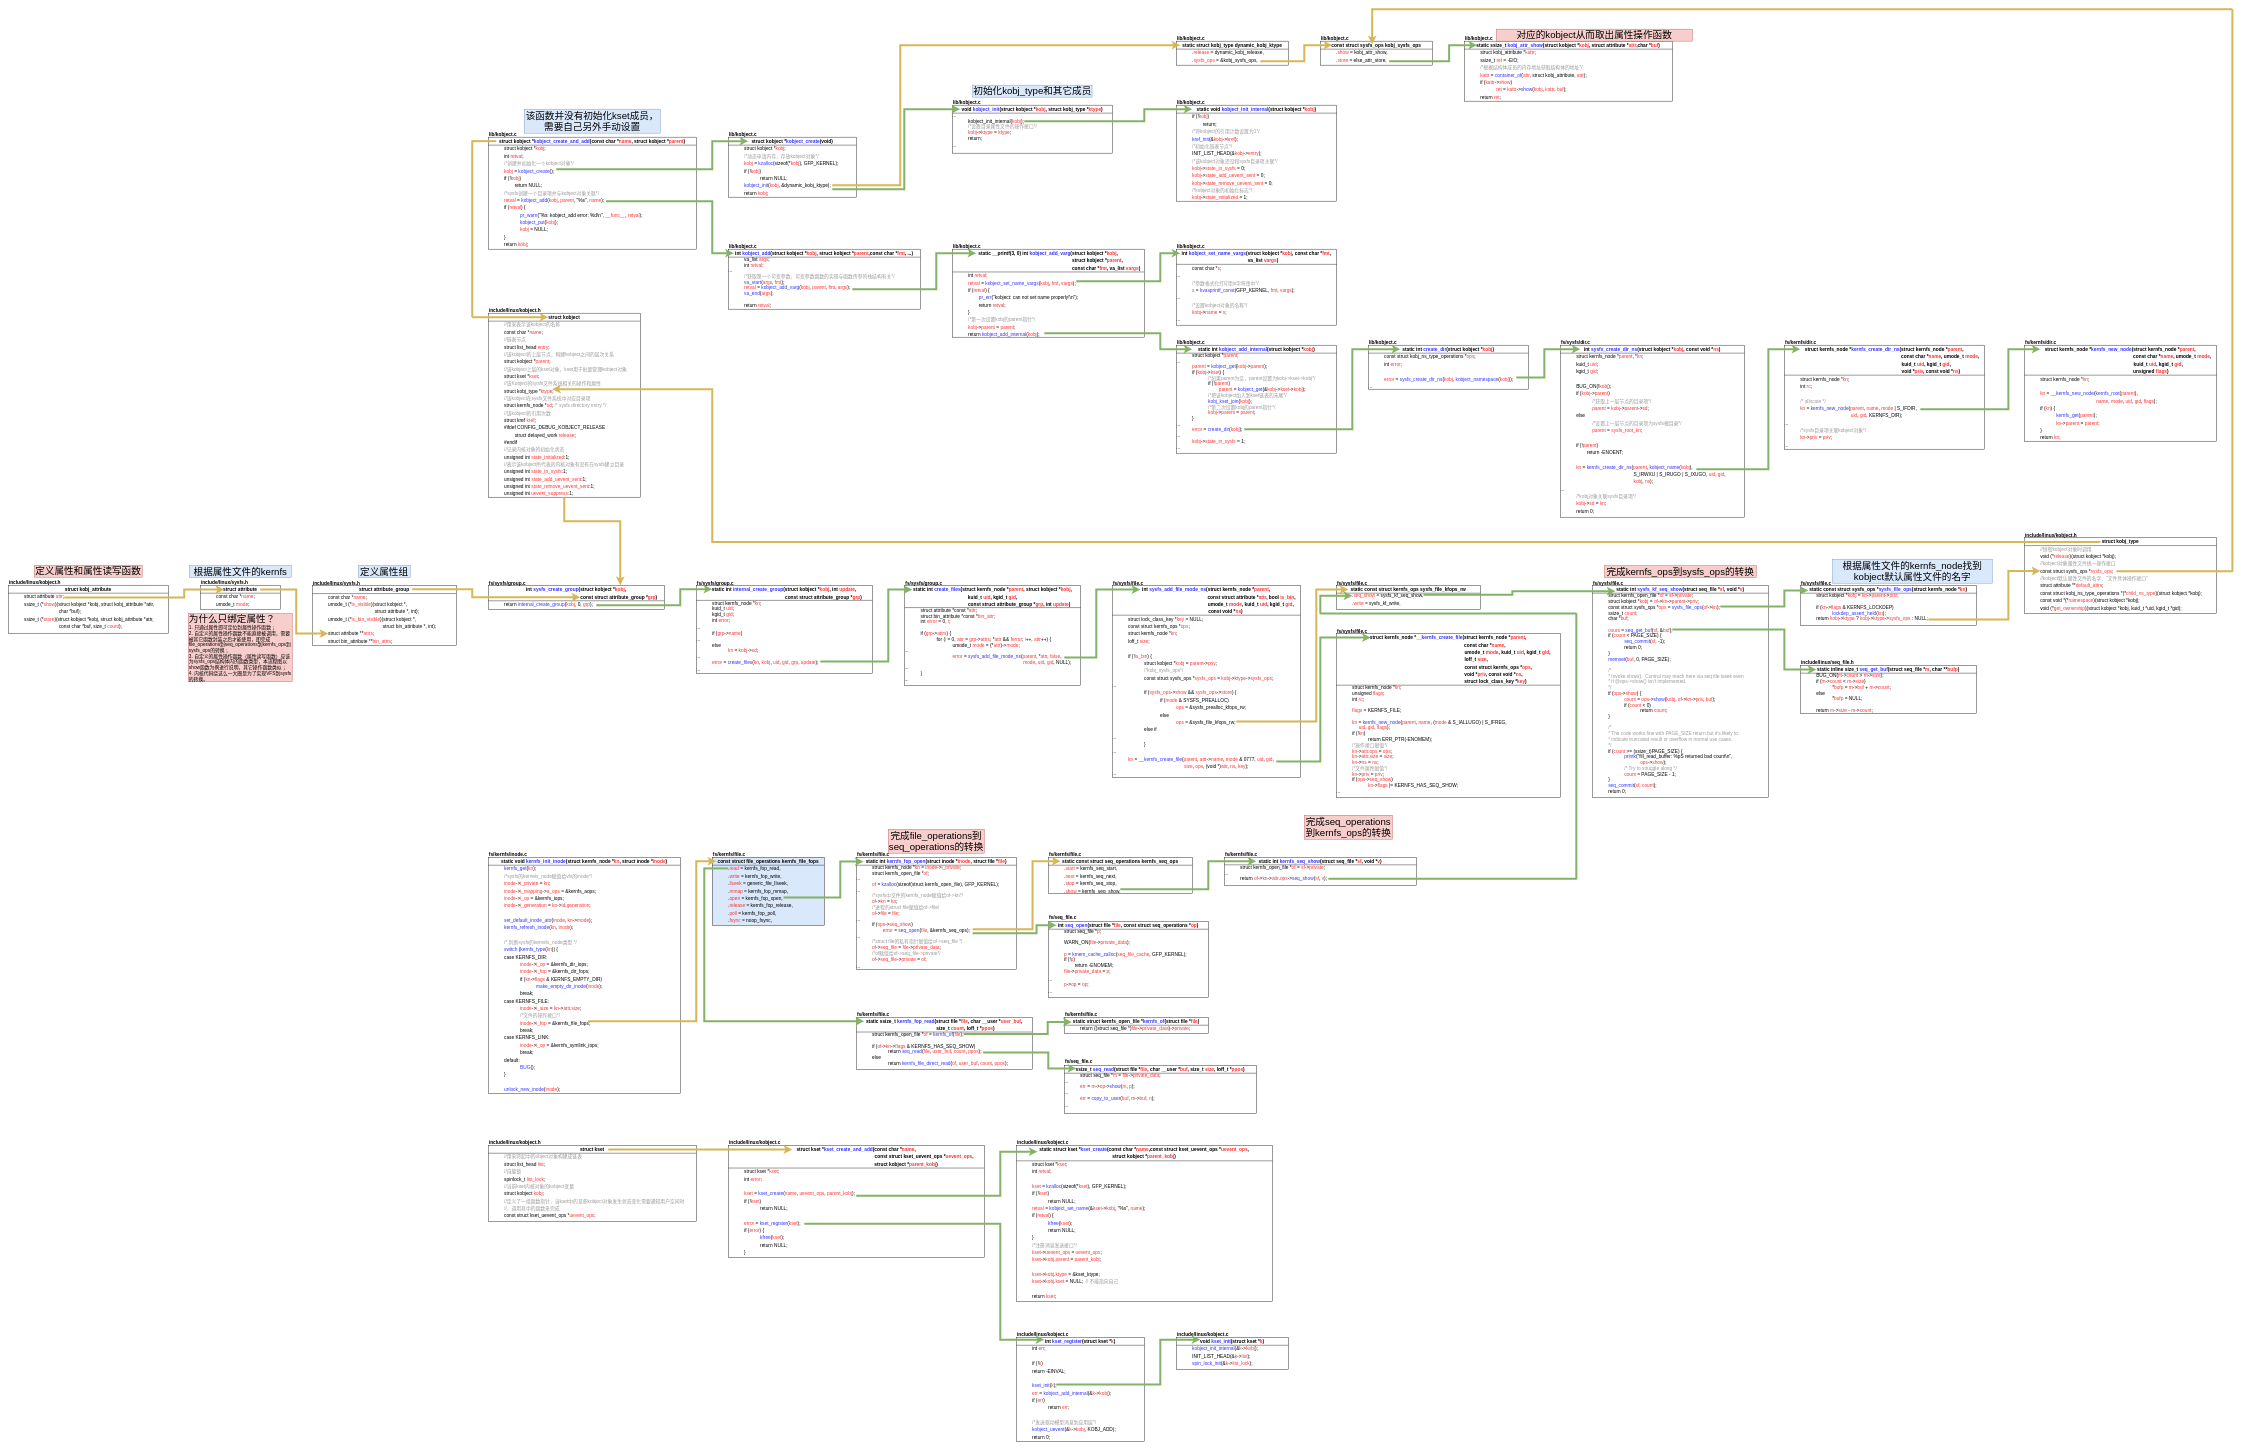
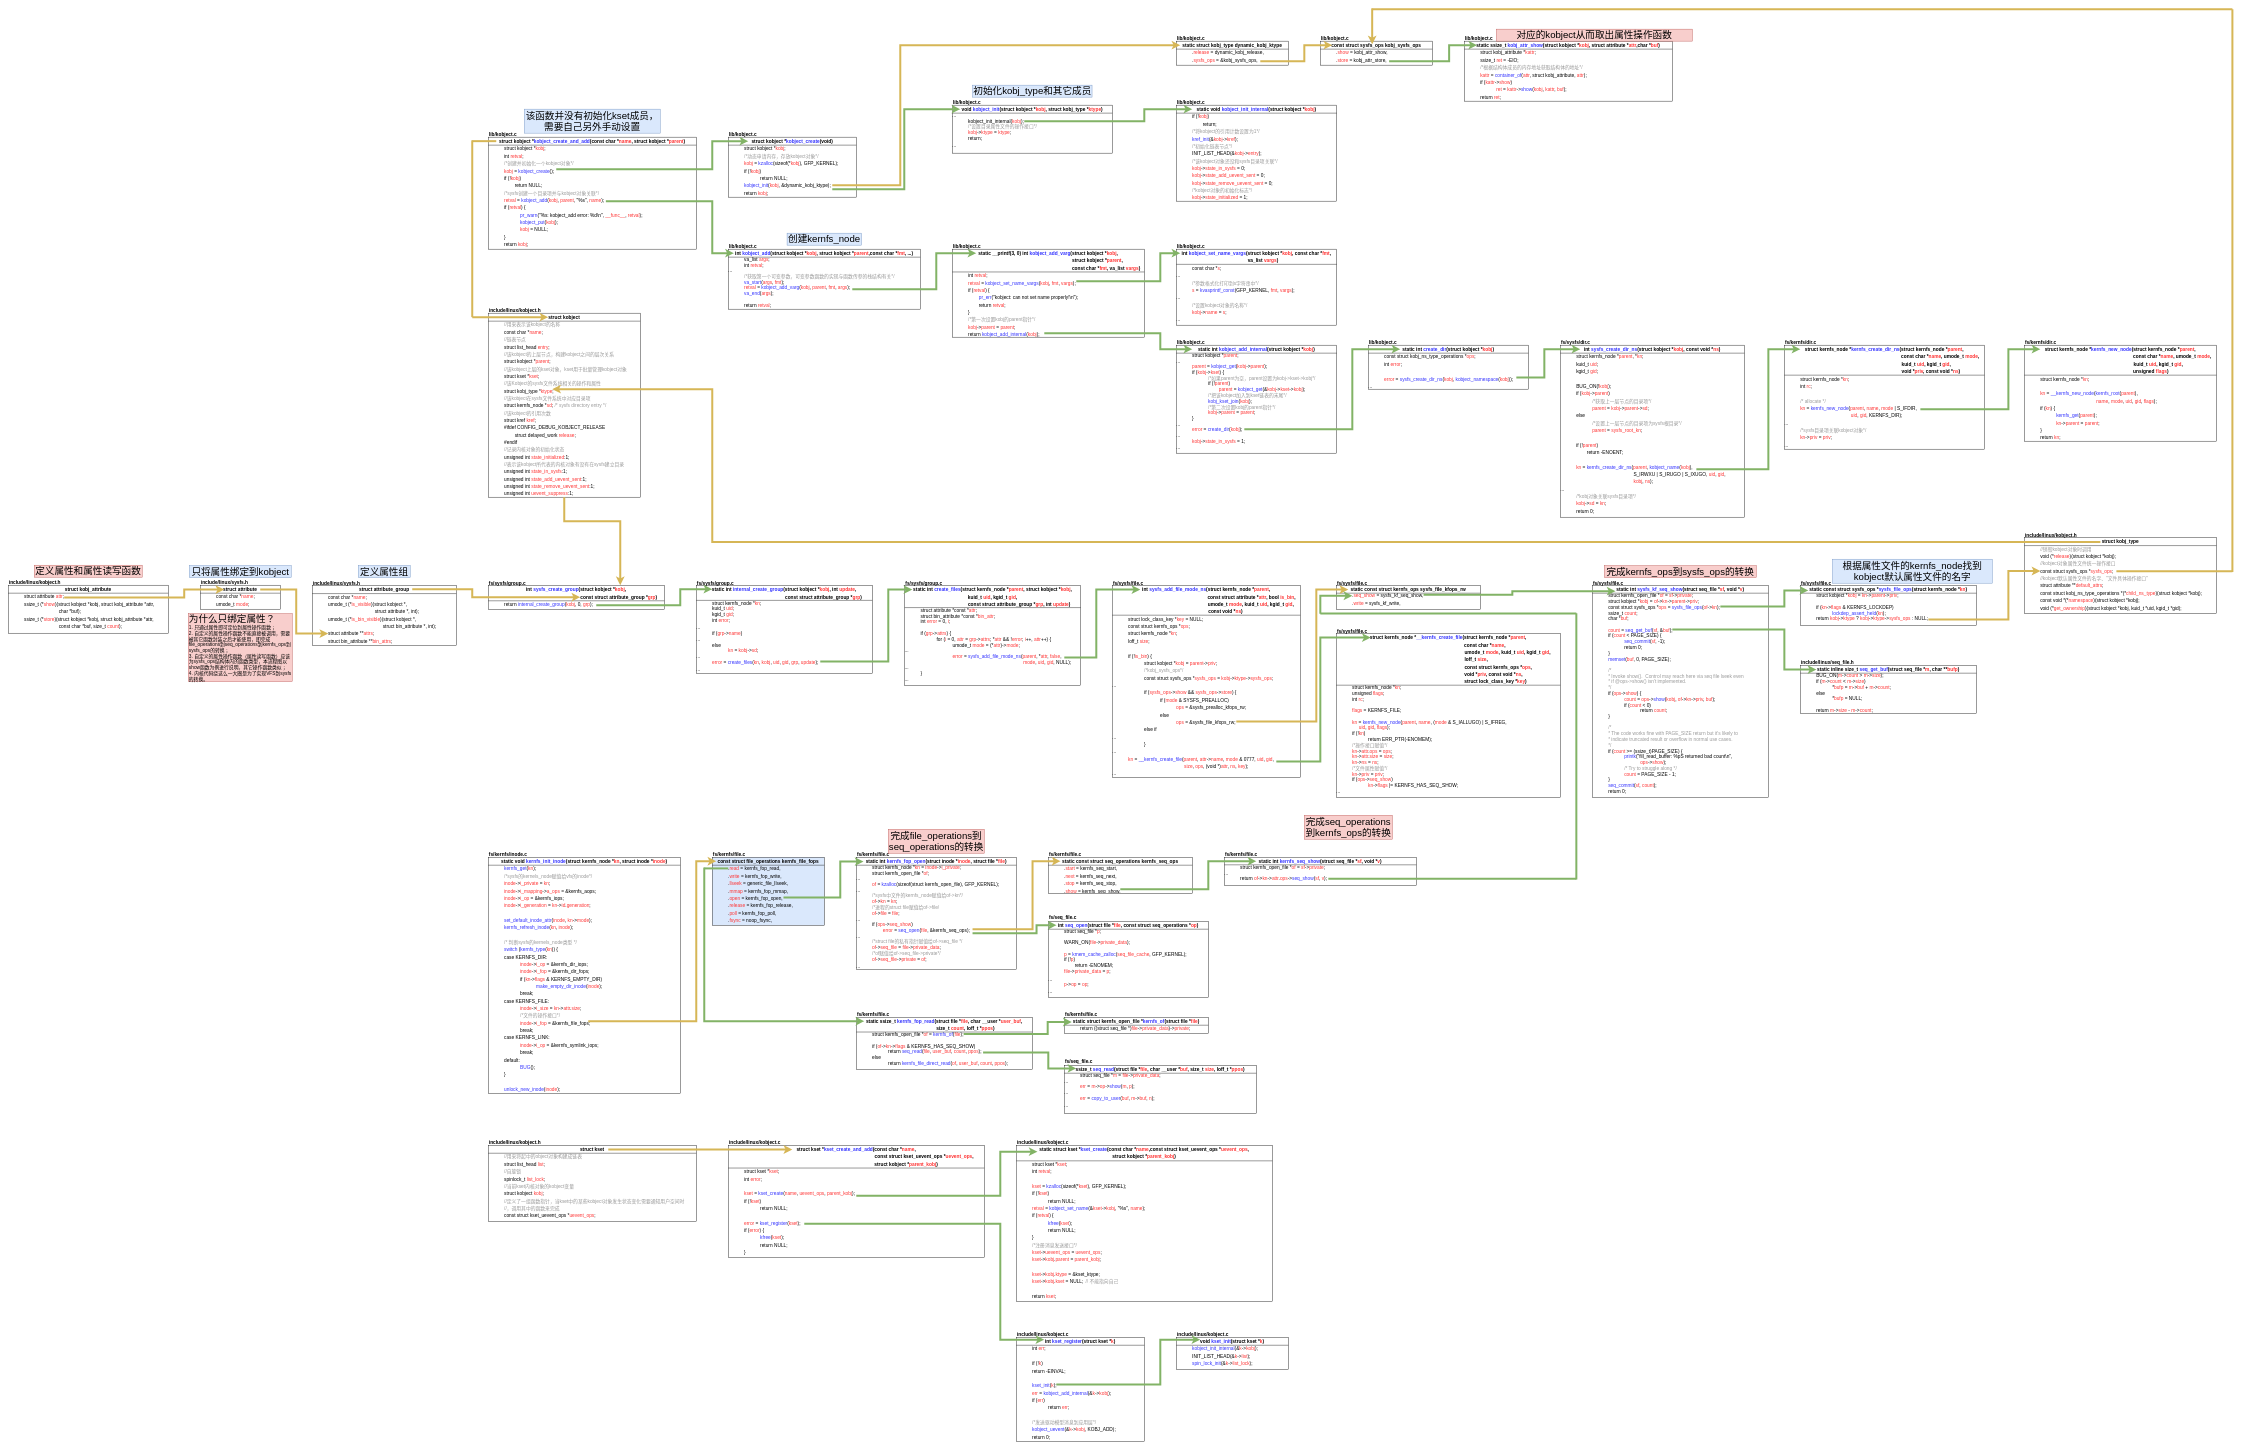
- <mxCell id="23" value="&lt;p style=&quot;text-align: center ; margin: 4px 0px 0px&quot;&gt;&lt;b&gt;const struct sysfs_ops kobj_sysfs_ops&lt;/b&gt;&lt;br&gt;&lt;/p&gt;&lt;blockquote style=&quot;margin: 0 0 0 40px ; border: none ; padding: 0px&quot;&gt;&lt;p style=&quot;margin: 4px 0px 0px&quot;&gt;&lt;span&gt;&#09;&lt;/span&gt;.&lt;font color=&quot;#ff3333&quot;&gt;show&lt;/font&gt;&lt;span&gt;&#09;&lt;/span&gt;= kobj_attr_show,&lt;/p&gt;&lt;p style=&quot;margin: 4px 0px 0px&quot;&gt;&lt;span&gt;&#09;&lt;/span&gt;.&lt;font color=&quot;#ff3333&quot;&gt;store&lt;/font&gt;&lt;span&gt;&#09;&lt;/span&gt;= else_attr_store,&lt;/p&gt;&lt;/blockquote&gt;" style="verticalAlign=top;align=left;overflow=fill;fontSize=12;fontFamily=Helvetica;html=1;spacingLeft=0;" vertex="1" parent="1"><mxGeometry x="3300" y="102" width="280" height="60" as="geometry" /></mxCell>
+ <mxCell id="23" value="&lt;p style=&quot;text-align: center ; margin: 4px 0px 0px&quot;&gt;&lt;b&gt;const struct sysfs_ops kobj_sysfs_ops&lt;/b&gt;&lt;br&gt;&lt;/p&gt;&lt;blockquote style=&quot;margin: 0 0 0 40px ; border: none ; padding: 0px&quot;&gt;&lt;p style=&quot;margin: 4px 0px 0px&quot;&gt;&lt;span&gt;&#09;&lt;/span&gt;.&lt;font color=&quot;#ff3333&quot;&gt;show&lt;/font&gt;&lt;span&gt;&#09;&lt;/span&gt;= kobj_attr_show,&lt;/p&gt;&lt;p style=&quot;margin: 4px 0px 0px&quot;&gt;&lt;span&gt;&#09;&lt;/span&gt;.&lt;font color=&quot;#ff3333&quot;&gt;store&lt;/font&gt;&lt;span&gt;&#09;&lt;/span&gt;= kobj_attr_store,&lt;/p&gt;&lt;/blockquote&gt;" style="verticalAlign=top;align=left;overflow=fill;fontSize=12;fontFamily=Helvetica;html=1;spacingLeft=0;" vertex="1" parent="1"><mxGeometry x="3300" y="102" width="280" height="60" as="geometry" /></mxCell>
+ <mxCell id="165" value="&lt;span style=&quot;font-size: 24px&quot;&gt;创建kernfs_node&lt;/span&gt;" style="text;html=1;strokeColor=#6c8ebf;fillColor=#dae8fc;align=center;verticalAlign=middle;whiteSpace=wrap;rounded=0;" vertex="1" parent="1"><mxGeometry x="1967" y="582" width="186" height="30" as="geometry" /></mxCell>
- <mxCell id="162" value="&lt;span style=&quot;font-size: 24px&quot;&gt;根据属性文件的kernfs&lt;/span&gt;" style="text;html=1;strokeColor=#6c8ebf;fillColor=#dae8fc;align=center;verticalAlign=middle;whiteSpace=wrap;rounded=0;" vertex="1" parent="1"><mxGeometry x="472.5" y="1413" width="255" height="30" as="geometry" /></mxCell>
+ <mxCell id="162" value="&lt;span style=&quot;font-size: 24px&quot;&gt;只将属性绑定到kobject&lt;/span&gt;" style="text;html=1;strokeColor=#6c8ebf;fillColor=#dae8fc;align=center;verticalAlign=middle;whiteSpace=wrap;rounded=0;" vertex="1" parent="1"><mxGeometry x="472.5" y="1413" width="255" height="30" as="geometry" /></mxCell>
